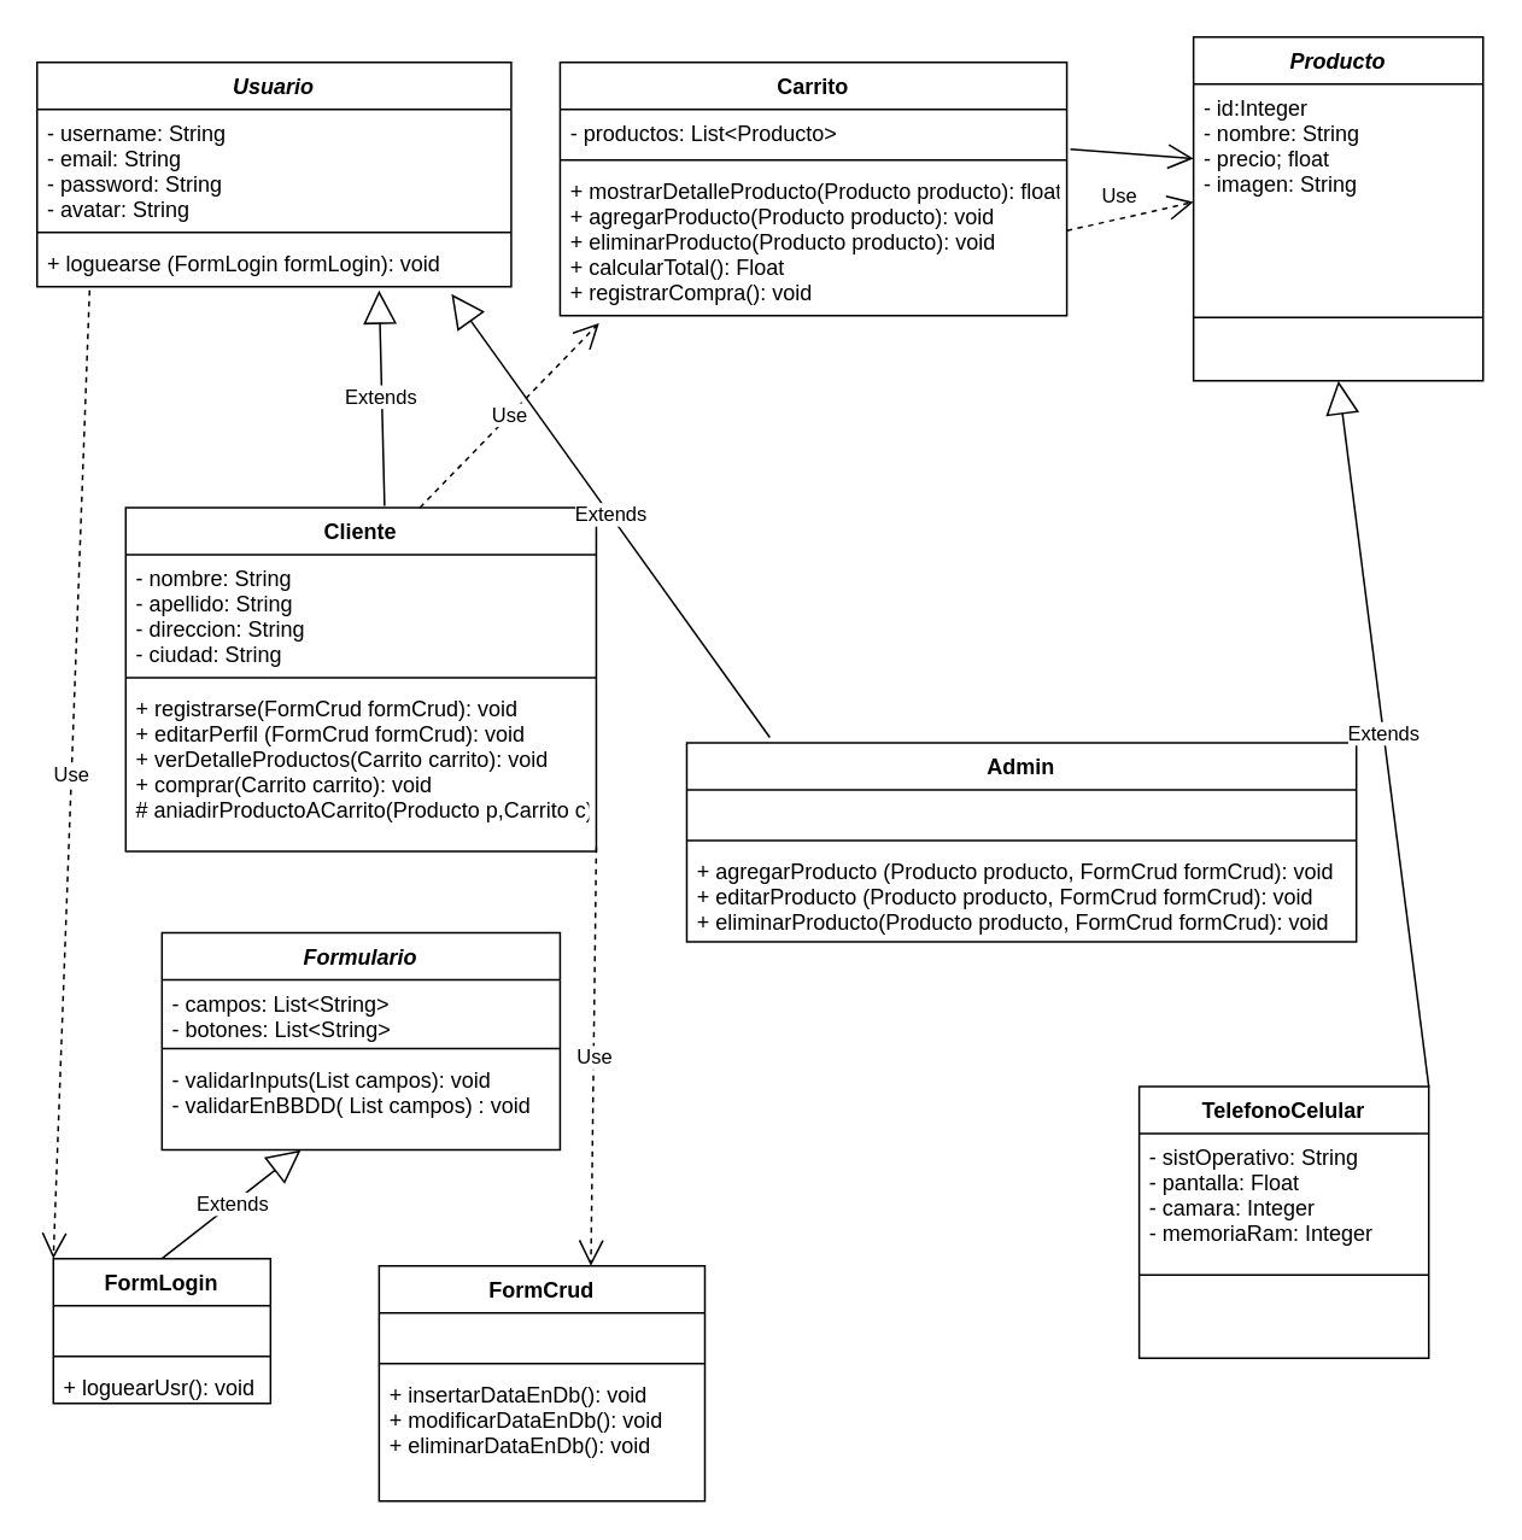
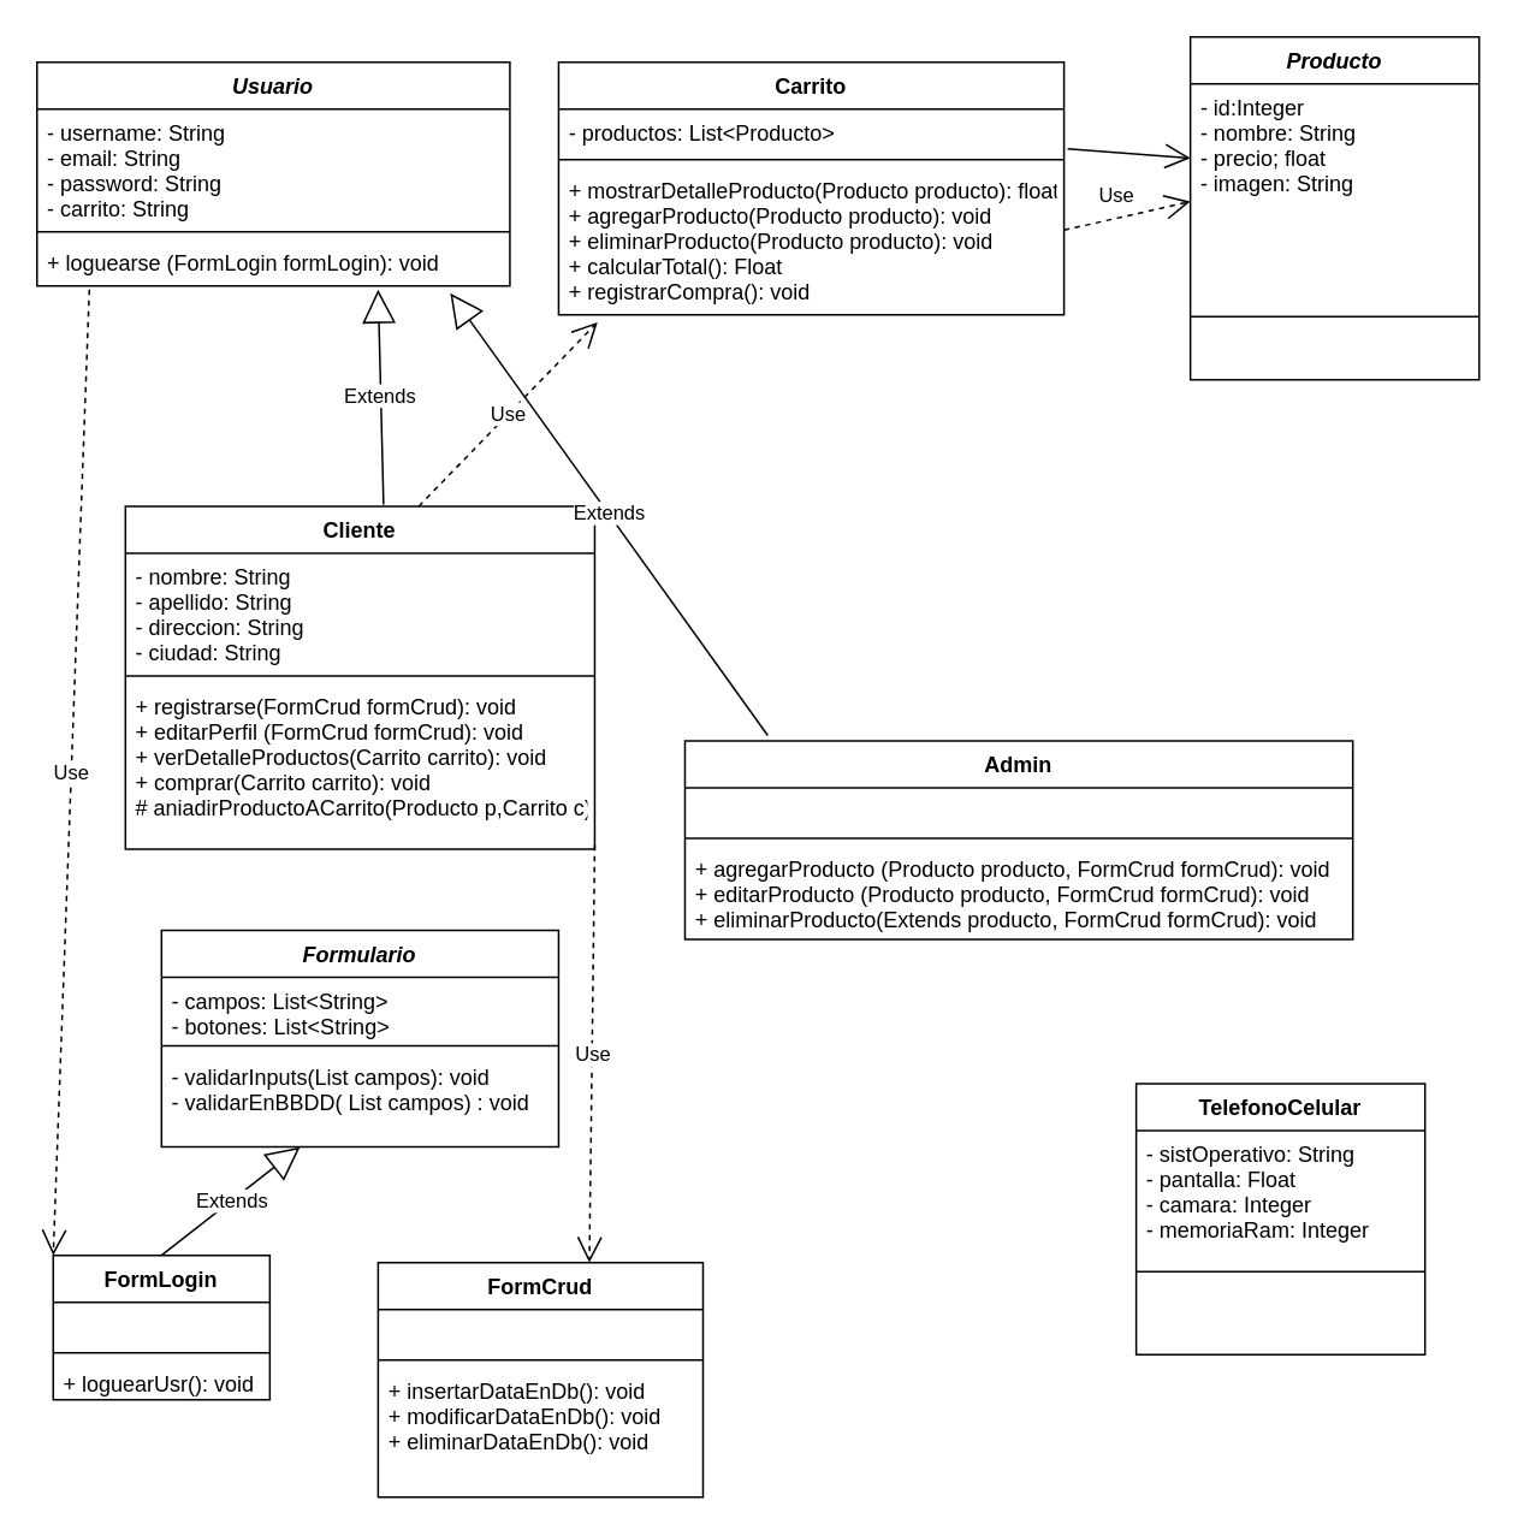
- <mxCell id="3" value="- username: String&#10;- email: String&#10;- password: String&#10;- avatar: String&#10;" style="text;strokeColor=none;fillColor=none;align=left;verticalAlign=top;spacingLeft=4;spacingRight=4;overflow=hidden;rotatable=0;points=[[0,0.5],[1,0.5]];portConstraint=eastwest;" parent="2" vertex="1"><mxGeometry y="26" width="262" height="64" as="geometry" /></mxCell>
+ <mxCell id="3" value="- username: String&#10;- email: String&#10;- password: String&#10;- carrito: String&#10;" style="text;strokeColor=none;fillColor=none;align=left;verticalAlign=top;spacingLeft=4;spacingRight=4;overflow=hidden;rotatable=0;points=[[0,0.5],[1,0.5]];portConstraint=eastwest;" parent="2" vertex="1"><mxGeometry y="26" width="262" height="64" as="geometry" /></mxCell>
- <mxCell id="42" value="Extends" style="endArrow=block;endSize=16;endFill=0;html=1;exitX=1;exitY=0;exitDx=0;exitDy=0;entryX=0.5;entryY=1;entryDx=0;entryDy=0;" edge="1" parent="1" source="38" target="43"><mxGeometry width="160" relative="1" as="geometry"><mxPoint x="698.88" y="377.03" as="sourcePoint" /><mxPoint x="1015.08" y="198.998" as="targetPoint" /></mxGeometry></mxCell>
- <mxCell id="21" value="+ agregarProducto (Producto producto, FormCrud formCrud): void&#10;+ editarProducto (Producto producto, FormCrud formCrud): void&#10;+ eliminarProducto(Producto producto, FormCrud formCrud): void&#10;&#10;" style="text;strokeColor=none;fillColor=none;align=left;verticalAlign=top;spacingLeft=4;spacingRight=4;overflow=hidden;rotatable=0;points=[[0,0.5],[1,0.5]];portConstraint=eastwest;" parent="18" vertex="1"><mxGeometry y="58" width="370" height="52" as="geometry" /></mxCell>
+ <mxCell id="21" value="+ agregarProducto (Producto producto, FormCrud formCrud): void&#10;+ editarProducto (Producto producto, FormCrud formCrud): void&#10;+ eliminarProducto(Extends producto, FormCrud formCrud): void&#10;&#10;" style="text;strokeColor=none;fillColor=none;align=left;verticalAlign=top;spacingLeft=4;spacingRight=4;overflow=hidden;rotatable=0;points=[[0,0.5],[1,0.5]];portConstraint=eastwest;" parent="18" vertex="1"><mxGeometry y="58" width="370" height="52" as="geometry" /></mxCell>
